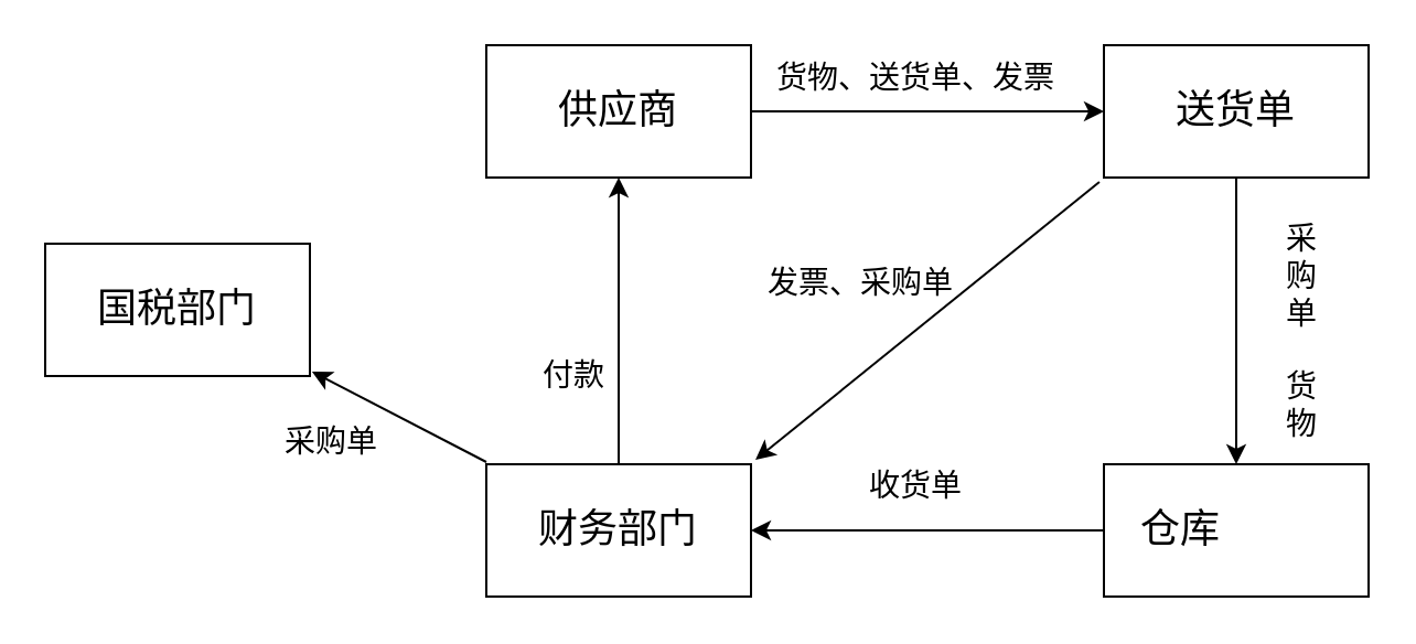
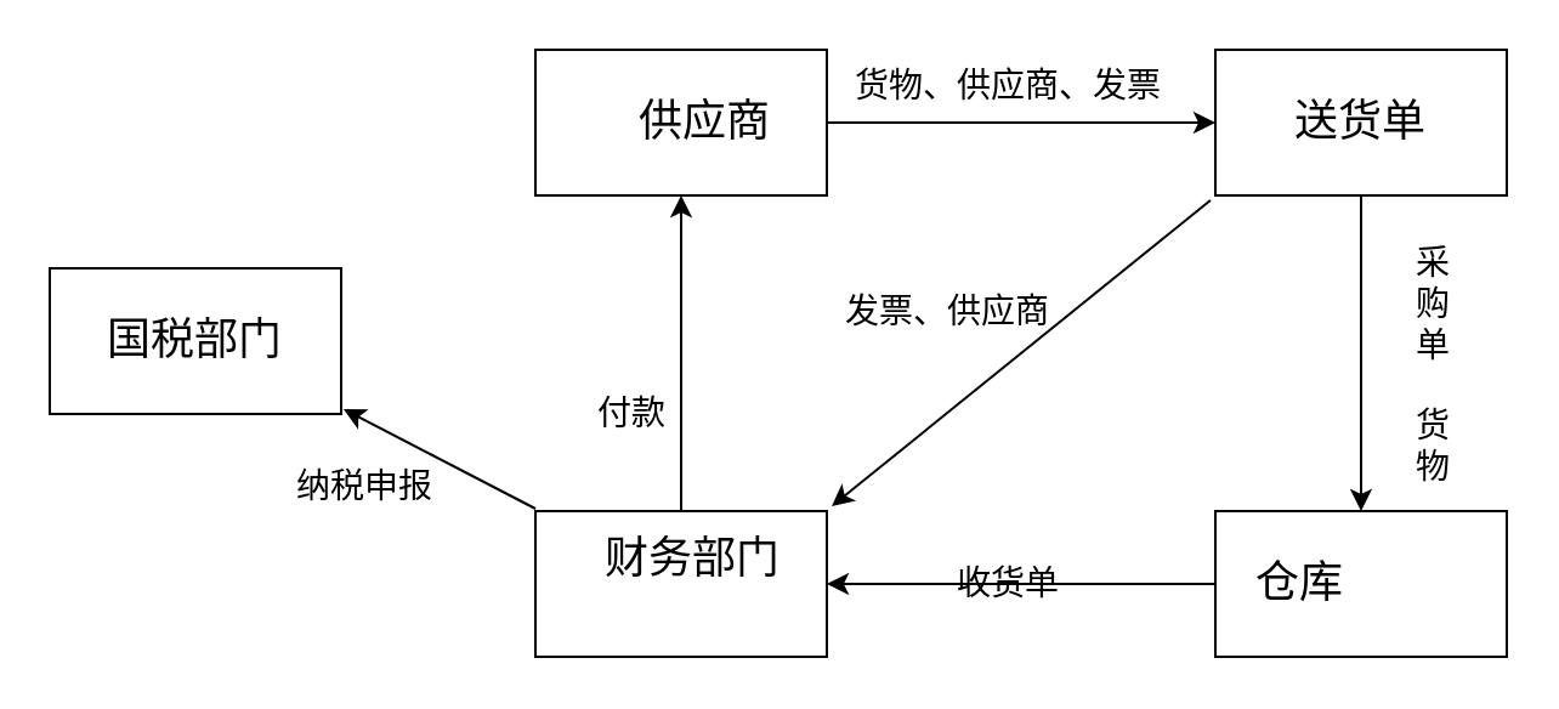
- <mxCell id="13" value="&lt;font style=&quot;font-size: 14px&quot;&gt;货物、送货单、发票&lt;/font&gt;" style="text;html=1;strokeColor=none;fillColor=none;align=center;verticalAlign=middle;whiteSpace=wrap;rounded=0;" vertex="1" parent="1"><mxGeometry x="350" y="20" width="130" height="30" as="geometry" /></mxCell>
+ <mxCell id="13" value="&lt;font style=&quot;font-size: 14px&quot;&gt;货物、供应商、发票&lt;/font&gt;" style="text;html=1;strokeColor=none;fillColor=none;align=center;verticalAlign=middle;whiteSpace=wrap;rounded=0;" vertex="1" parent="1"><mxGeometry x="350" y="20" width="130" height="30" as="geometry" /></mxCell>
- <mxCell id="3" value="&lt;font style=&quot;font-size: 18px&quot;&gt;供应商&lt;/font&gt;" style="text;html=1;strokeColor=none;fillColor=none;align=center;verticalAlign=middle;whiteSpace=wrap;rounded=0;" vertex="1" parent="1"><mxGeometry x="240" y="40" width="80" height="20" as="geometry" /></mxCell>
+ <mxCell id="3" value="&lt;font style=&quot;font-size: 18px&quot;&gt;供应商&lt;/font&gt;" style="text;html=1;strokeColor=none;fillColor=none;align=center;verticalAlign=middle;whiteSpace=wrap;rounded=0;" vertex="1" parent="1"><mxGeometry x="250" y="40" width="80" height="20" as="geometry" /></mxCell>
- <mxCell id="17" value="&lt;font style=&quot;font-size: 14px&quot;&gt;发票、采购单&lt;/font&gt;" style="text;html=1;strokeColor=none;fillColor=none;align=center;verticalAlign=middle;whiteSpace=wrap;rounded=0;" vertex="1" parent="1"><mxGeometry x="340" y="110" width="100" height="35" as="geometry" /></mxCell>
+ <mxCell id="17" value="&lt;font style=&quot;font-size: 14px&quot;&gt;发票、供应商&lt;/font&gt;" style="text;html=1;strokeColor=none;fillColor=none;align=center;verticalAlign=middle;whiteSpace=wrap;rounded=0;" vertex="1" parent="1"><mxGeometry x="340" y="110" width="100" height="35" as="geometry" /></mxCell>
- <mxCell id="22" value="&lt;font style=&quot;font-size: 14px&quot;&gt;采购单&lt;/font&gt;" style="text;html=1;strokeColor=none;fillColor=none;align=center;verticalAlign=middle;whiteSpace=wrap;rounded=0;" vertex="1" parent="1"><mxGeometry x="120" y="190" width="60" height="20" as="geometry" /></mxCell>
+ <mxCell id="22" value="&lt;font style=&quot;font-size: 14px&quot;&gt;纳税申报&lt;/font&gt;" style="text;html=1;strokeColor=none;fillColor=none;align=center;verticalAlign=middle;whiteSpace=wrap;rounded=0;" vertex="1" parent="1"><mxGeometry x="120" y="190" width="60" height="20" as="geometry" /></mxCell>
- <mxCell id="15" value="&lt;font style=&quot;font-size: 14px&quot;&gt;收货单&lt;/font&gt;" style="text;html=1;strokeColor=none;fillColor=none;align=center;verticalAlign=middle;whiteSpace=wrap;rounded=0;" vertex="1" parent="1"><mxGeometry x="380" y="210" width="70" height="20" as="geometry" /></mxCell>
+ <mxCell id="15" value="&lt;font style=&quot;font-size: 14px&quot;&gt;收货单&lt;/font&gt;" style="text;html=1;strokeColor=none;fillColor=none;align=center;verticalAlign=middle;whiteSpace=wrap;rounded=0;" vertex="1" parent="1"><mxGeometry x="380" y="230" width="70" height="20" as="geometry" /></mxCell>
- <mxCell id="11" value="&lt;font style=&quot;font-size: 18px&quot;&gt;财务部门&lt;/font&gt;" style="text;html=1;strokeColor=none;fillColor=none;align=center;verticalAlign=middle;whiteSpace=wrap;rounded=0;" vertex="1" parent="1"><mxGeometry x="240" y="230" width="80" height="20" as="geometry" /></mxCell>
+ <mxCell id="11" value="&lt;font style=&quot;font-size: 18px&quot;&gt;财务部门&lt;/font&gt;" style="text;html=1;strokeColor=none;fillColor=none;align=center;verticalAlign=middle;whiteSpace=wrap;rounded=0;" vertex="1" parent="1"><mxGeometry x="245" y="220" width="80" height="20" as="geometry" /></mxCell>
